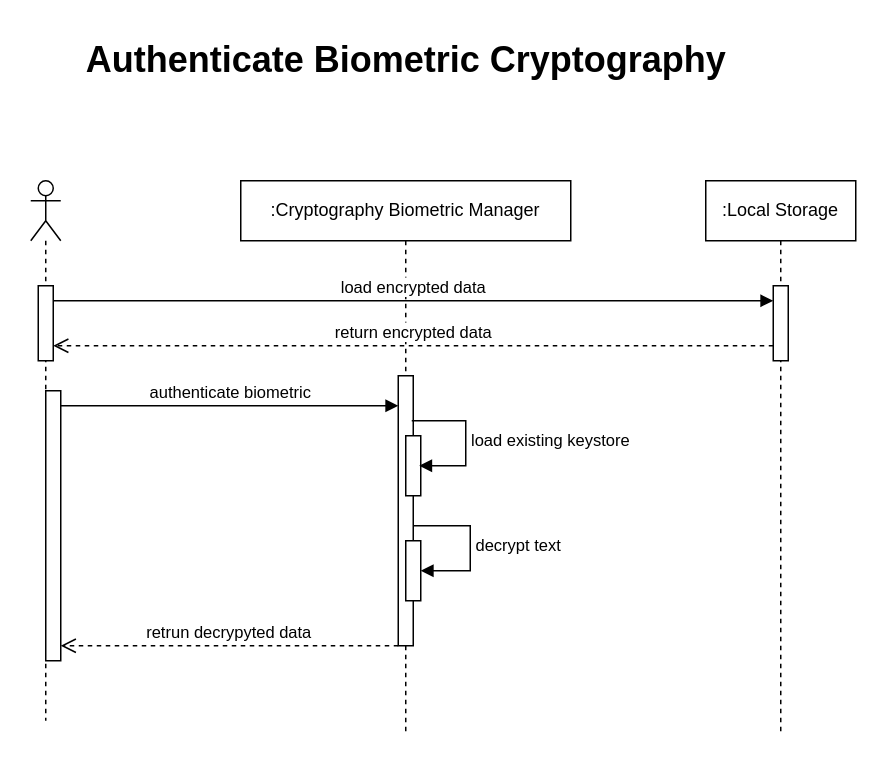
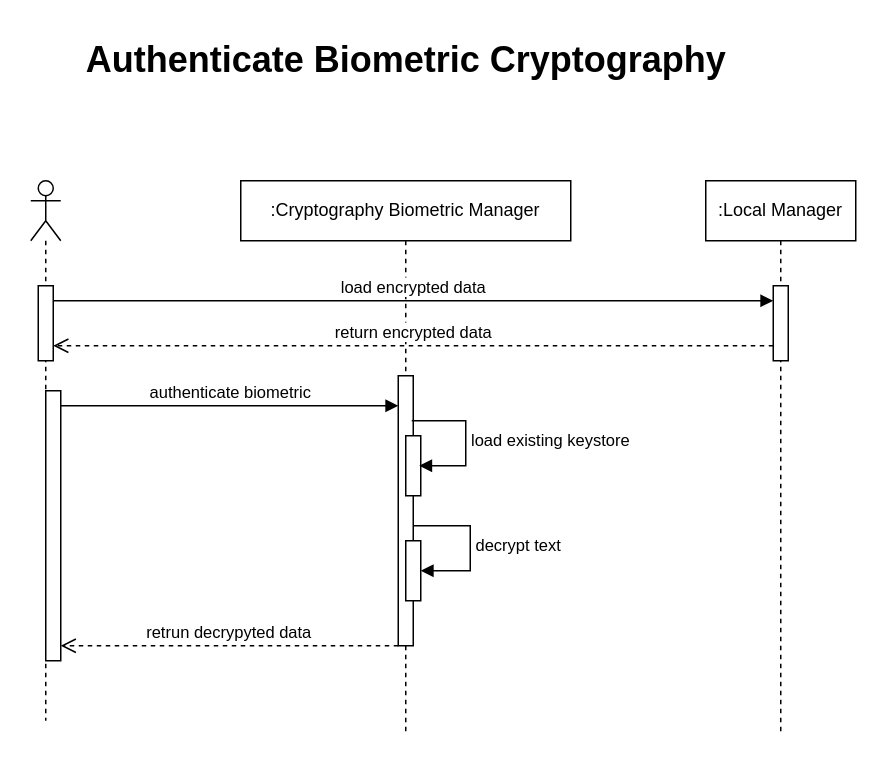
- <mxCell id="9" value=":Local Storage" style="shape=umlLifeline;perimeter=lifelinePerimeter;whiteSpace=wrap;html=1;container=1;dropTarget=0;collapsible=0;recursiveResize=0;outlineConnect=0;portConstraint=eastwest;newEdgeStyle={&quot;curved&quot;:0,&quot;rounded&quot;:0};" parent="1" vertex="1"><mxGeometry x="470" y="120" width="100" height="370" as="geometry" /></mxCell>
+ <mxCell id="9" value=":Local Manager" style="shape=umlLifeline;perimeter=lifelinePerimeter;whiteSpace=wrap;html=1;container=1;dropTarget=0;collapsible=0;recursiveResize=0;outlineConnect=0;portConstraint=eastwest;newEdgeStyle={&quot;curved&quot;:0,&quot;rounded&quot;:0};" parent="1" vertex="1"><mxGeometry x="470" y="120" width="100" height="370" as="geometry" /></mxCell>
